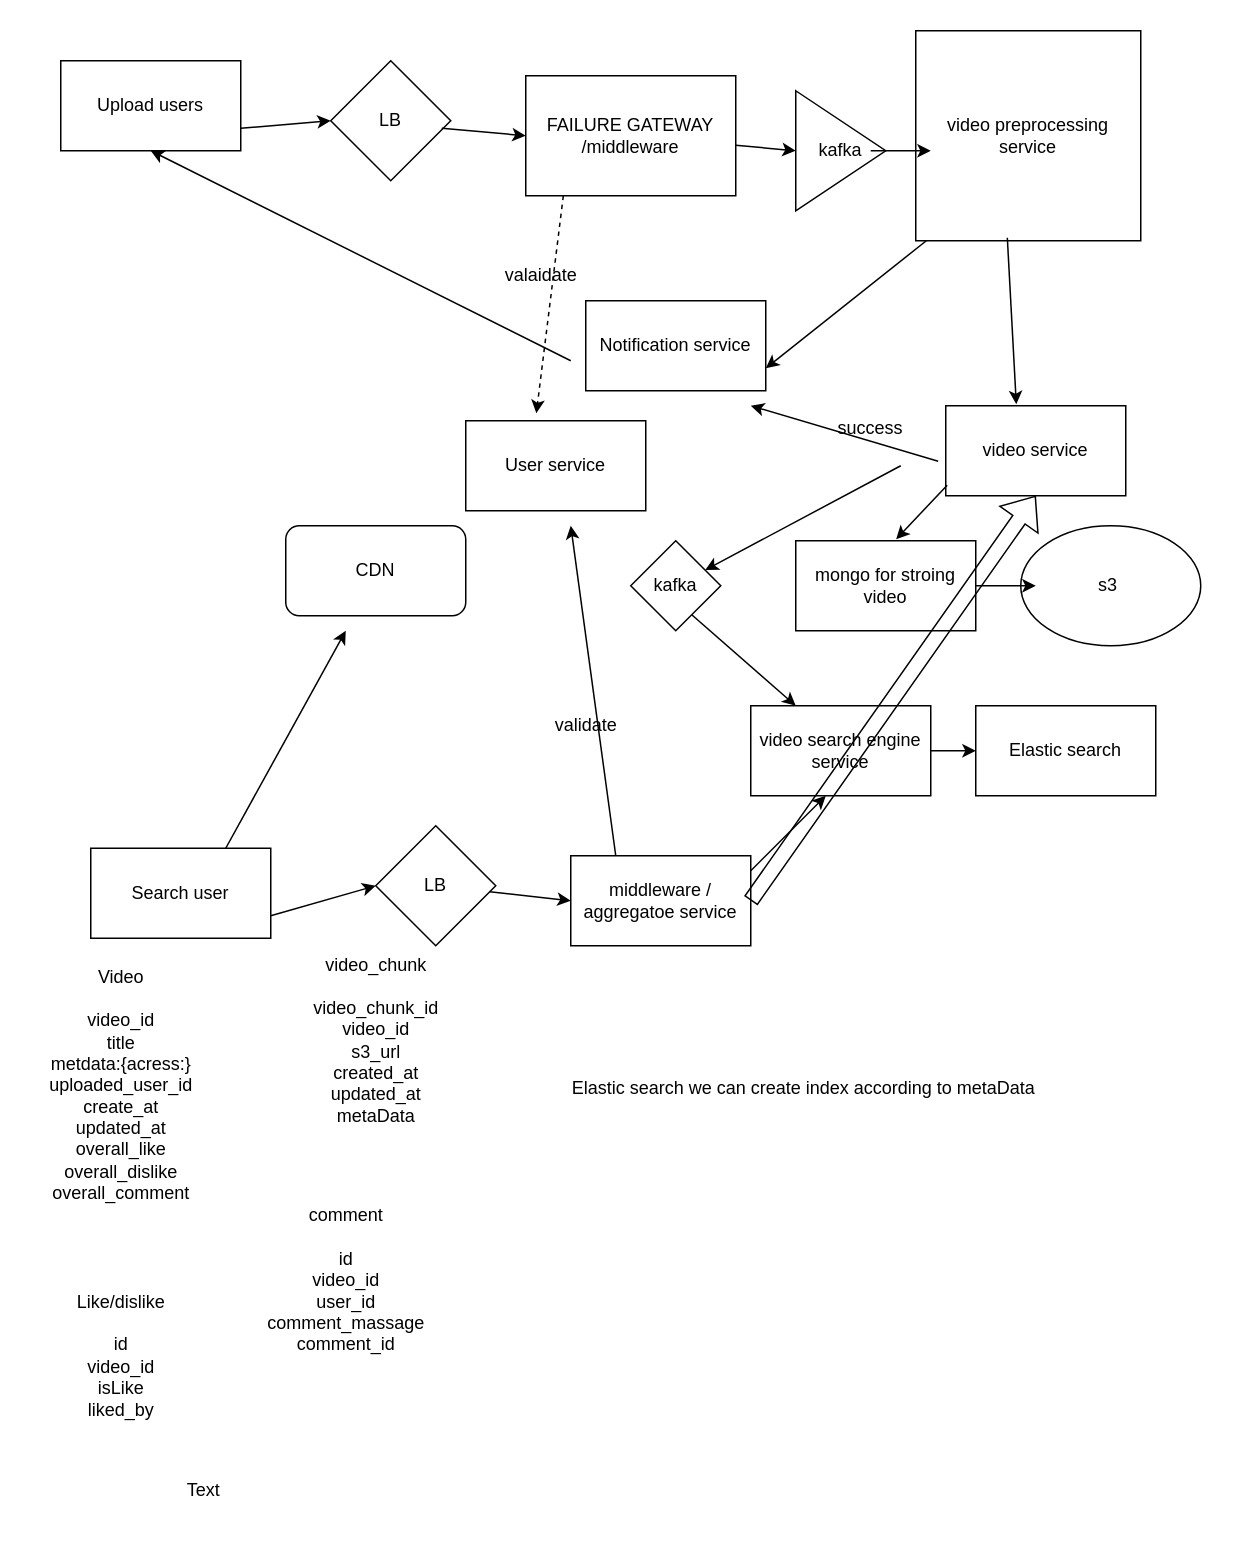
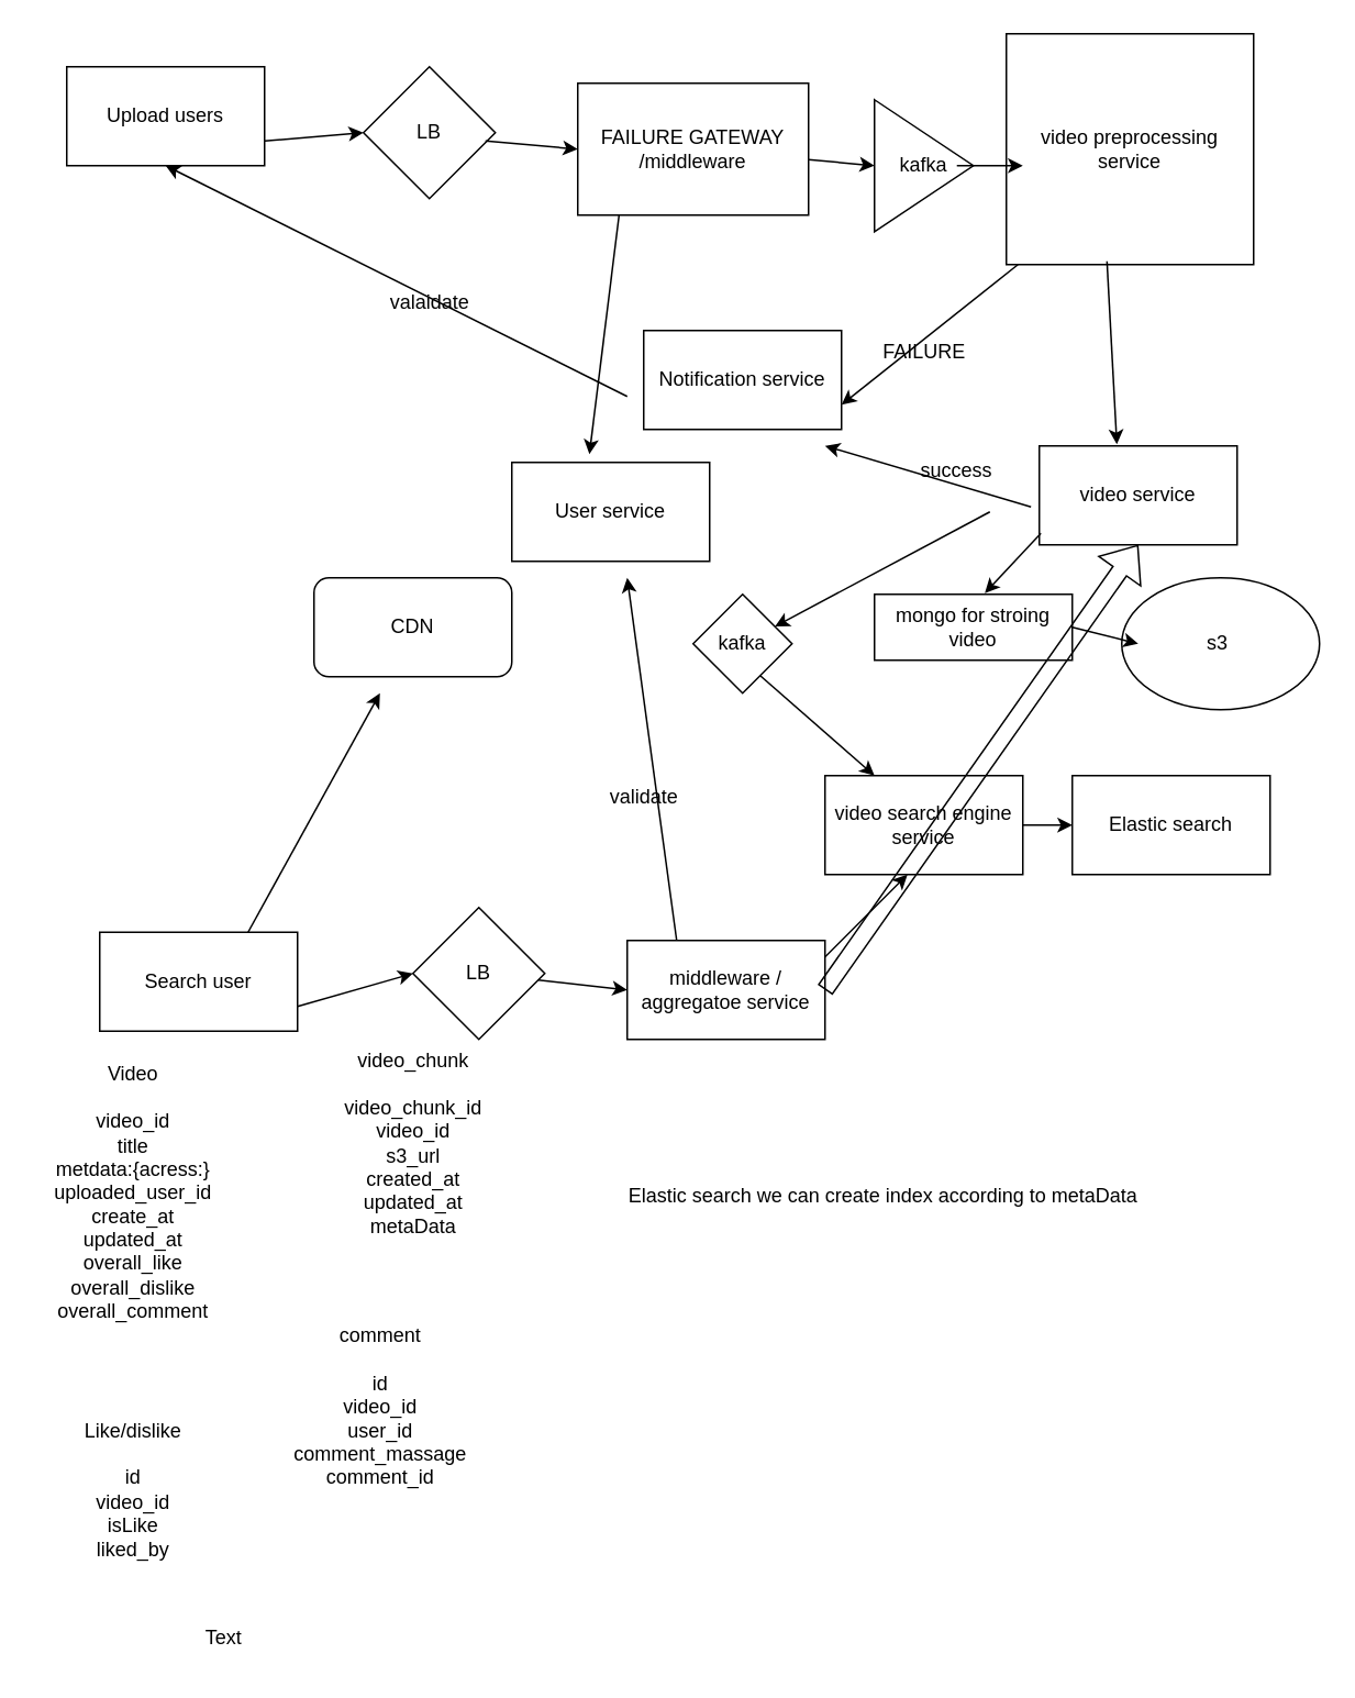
- <mxCell id="46" value="valaidate" style="text;html=1;align=center;verticalAlign=middle;resizable=0;points=[];autosize=1;strokeColor=none;fillColor=none;" vertex="1" parent="1"><mxGeometry x="325" y="168" width="70" height="30" as="geometry" /></mxCell>
+ <mxCell id="46" value="valaidate" style="text;html=1;align=center;verticalAlign=middle;resizable=0;points=[];autosize=1;strokeColor=none;fillColor=none;" vertex="1" parent="1"><mxGeometry x="225" y="168" width="70" height="30" as="geometry" /></mxCell>
- <mxCell id="45" value="" style="endArrow=classic;html=1;rounded=0;exitX=0.179;exitY=1;exitDx=0;exitDy=0;exitPerimeter=0;entryX=0.392;entryY=-0.083;entryDx=0;entryDy=0;entryPerimeter=0;dashed=1;" edge="1" parent="1" source="5" target="42"><mxGeometry width="50" height="50" relative="1" as="geometry"><mxPoint x="340" y="210" as="sourcePoint" /><mxPoint x="390" y="160" as="targetPoint" /></mxGeometry></mxCell>
+ <mxCell id="45" value="" style="endArrow=classic;html=1;rounded=0;exitX=0.179;exitY=1;exitDx=0;exitDy=0;exitPerimeter=0;entryX=0.392;entryY=-0.083;entryDx=0;entryDy=0;entryPerimeter=0;" edge="1" parent="1" source="5" target="42"><mxGeometry width="50" height="50" relative="1" as="geometry"><mxPoint x="340" y="210" as="sourcePoint" /><mxPoint x="390" y="160" as="targetPoint" /></mxGeometry></mxCell>
+ <mxCell id="20" value="FAILURE" style="text;html=1;align=center;verticalAlign=middle;resizable=0;points=[];autosize=1;strokeColor=none;fillColor=none;" vertex="1" parent="1"><mxGeometry x="525" y="198" width="70" height="30" as="geometry" /></mxCell>
- <mxCell id="14" value="mongo for stroing video" style="rounded=0;whiteSpace=wrap;html=1;" vertex="1" parent="1"><mxGeometry x="530" y="360" width="120" height="60" as="geometry" /></mxCell>
+ <mxCell id="14" value="mongo for stroing video" style="rounded=0;whiteSpace=wrap;html=1;" vertex="1" parent="1"><mxGeometry x="530" y="360" width="120" height="40" as="geometry" /></mxCell>
